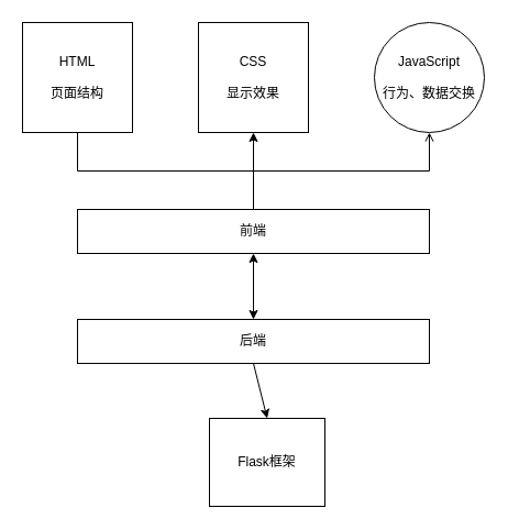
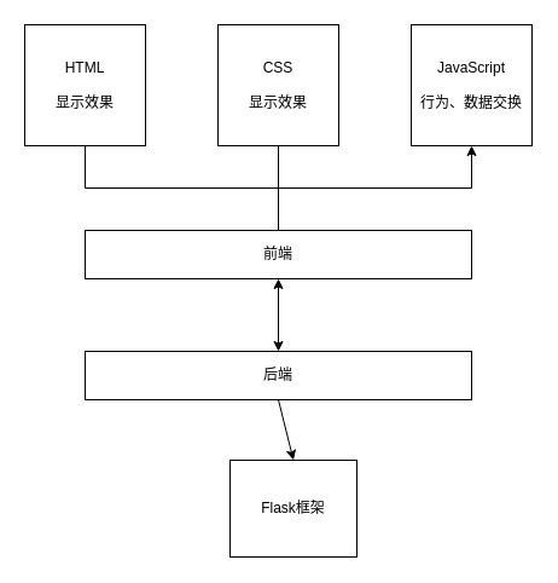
- <mxCell id="2" value="HTML&lt;div&gt;&lt;br&gt;页面结构&lt;/div&gt;" style="whiteSpace=wrap;html=1;aspect=fixed;" vertex="1" parent="1"><mxGeometry x="20" y="20" width="100" height="100" as="geometry" /></mxCell>
+ <mxCell id="2" value="HTML&lt;div&gt;&lt;br&gt;显示效果&lt;/div&gt;" style="whiteSpace=wrap;html=1;aspect=fixed;" vertex="1" parent="1"><mxGeometry x="20" y="20" width="100" height="100" as="geometry" /></mxCell>
- <mxCell id="4" value="JavaScript&lt;div&gt;&lt;br&gt;&lt;div&gt;行为、数据交换&lt;/div&gt;&lt;/div&gt;" style="ellipse;whiteSpace=wrap;html=1;aspect=fixed;" vertex="1" parent="1"><mxGeometry x="340" y="20" width="100" height="100" as="geometry" /></mxCell>
+ <mxCell id="4" value="JavaScript&lt;div&gt;&lt;br&gt;&lt;div&gt;行为、数据交换&lt;/div&gt;&lt;/div&gt;" style="whiteSpace=wrap;html=1;aspect=fixed;" vertex="1" parent="1"><mxGeometry x="340" y="20" width="100" height="100" as="geometry" /></mxCell>
- <mxCell id="8" value="" style="endArrow=open;html=1;rounded=0;entryX=0.5;entryY=1;entryDx=0;entryDy=0;exitX=0.5;exitY=0;exitDx=0;exitDy=0;edgeStyle=orthogonalEdgeStyle;" edge="1" parent="1" source="6" target="4"><mxGeometry width="50" height="50" relative="1" as="geometry"><mxPoint x="220" y="180" as="sourcePoint" /><mxPoint x="270" y="130" as="targetPoint" /></mxGeometry></mxCell>
+ <mxCell id="8" value="" style="endArrow=classic;html=1;rounded=0;entryX=0.5;entryY=1;entryDx=0;entryDy=0;exitX=0.5;exitY=0;exitDx=0;exitDy=0;edgeStyle=orthogonalEdgeStyle;" edge="1" parent="1" source="6" target="4"><mxGeometry width="50" height="50" relative="1" as="geometry"><mxPoint x="220" y="180" as="sourcePoint" /><mxPoint x="270" y="130" as="targetPoint" /></mxGeometry></mxCell>
- <mxCell id="5" style="edgeStyle=orthogonalEdgeStyle;rounded=0;orthogonalLoop=1;jettySize=auto;html=1;entryX=0.5;entryY=1;entryDx=0;entryDy=0;" edge="1" parent="1" source="6" target="3"><mxGeometry relative="1" as="geometry" /></mxCell>
+ <mxCell id="5" style="edgeStyle=orthogonalEdgeStyle;rounded=0;orthogonalLoop=1;jettySize=auto;html=1;entryX=0.5;entryY=1;entryDx=0;entryDy=0;endArrow=none;" edge="1" parent="1" source="6" target="3"><mxGeometry relative="1" as="geometry" /></mxCell>
